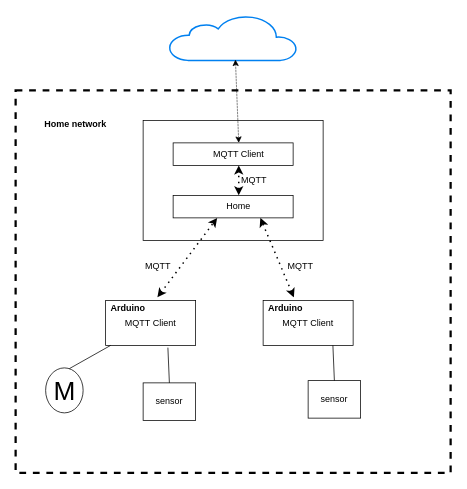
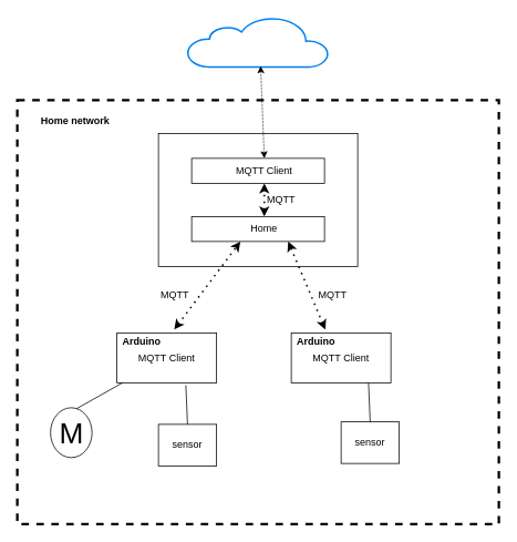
- <mxCell id="28" value="&lt;b&gt;Home network&lt;/b&gt;" style="text;html=1;strokeColor=none;fillColor=none;align=center;verticalAlign=middle;whiteSpace=wrap;rounded=0;dashed=1;" parent="1" vertex="1"><mxGeometry x="40" y="150" width="120" height="30" as="geometry" /></mxCell>
+ <mxCell id="28" value="&lt;b&gt;Home network&lt;/b&gt;" style="text;html=1;strokeColor=none;fillColor=none;align=center;verticalAlign=middle;whiteSpace=wrap;rounded=0;dashed=1;" parent="1" vertex="1"><mxGeometry x="30" y="130" width="120" height="30" as="geometry" /></mxCell>
